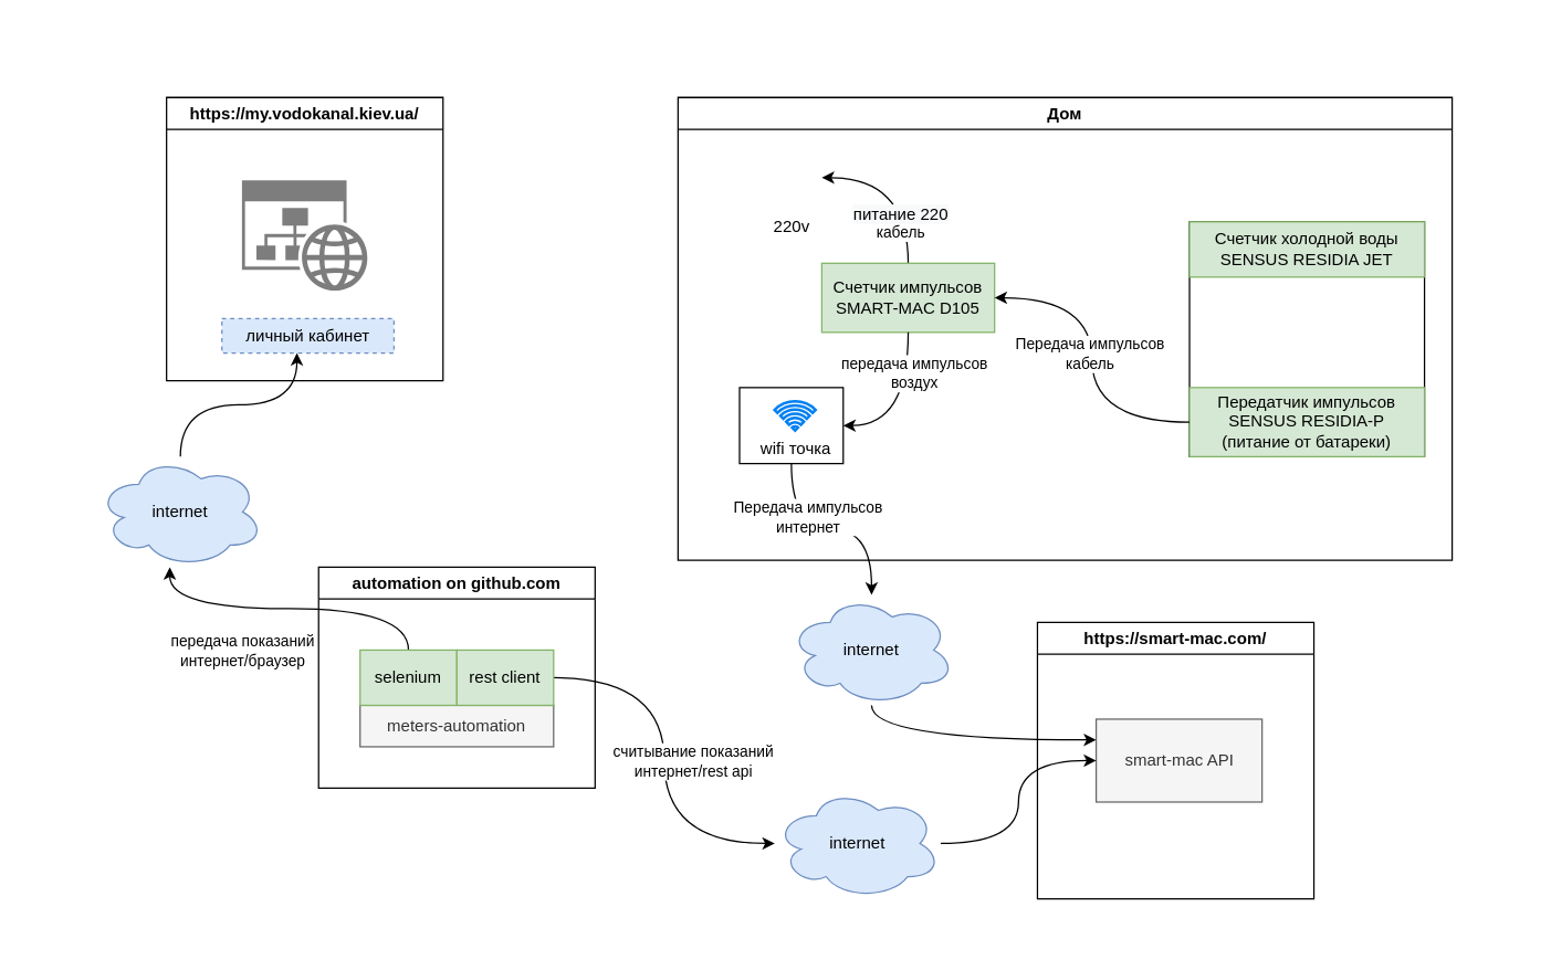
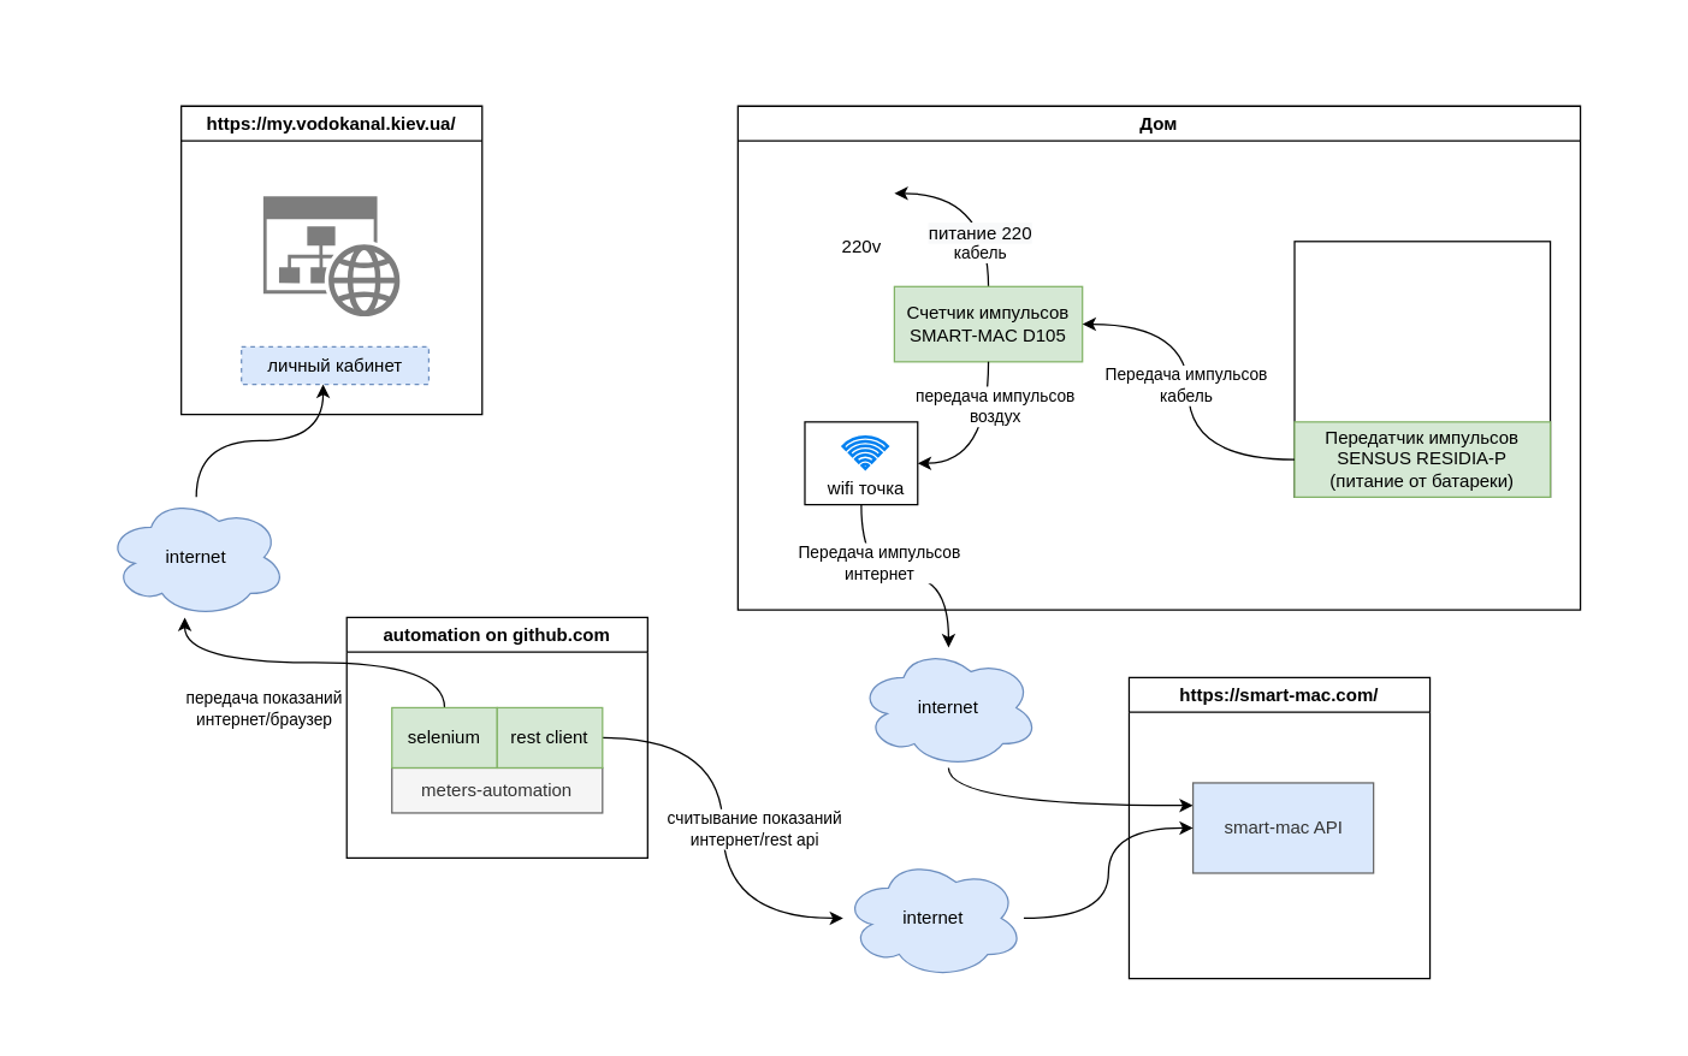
- <mxCell id="12" value="Счетчик холодной воды&lt;br&gt;SENSUS&amp;nbsp;RESIDIA JET" style="rounded=0;whiteSpace=wrap;html=1;fillColor=#d5e8d4;strokeColor=#82b366;" vertex="1" parent="8"><mxGeometry width="170" height="40" as="geometry" /></mxCell>
- <mxCell id="24" value="smart-mac API" style="rounded=0;whiteSpace=wrap;html=1;fillColor=#f5f5f5;strokeColor=#666666;fontColor=#333333;" vertex="1" parent="23"><mxGeometry x="42.5" y="70" width="120" height="60" as="geometry" /></mxCell>
+ <mxCell id="24" value="smart-mac API" style="rounded=0;whiteSpace=wrap;html=1;fillColor=#dae8fc;strokeColor=#666666;fontColor=#333333;" vertex="1" parent="23"><mxGeometry x="42.5" y="70" width="120" height="60" as="geometry" /></mxCell>
